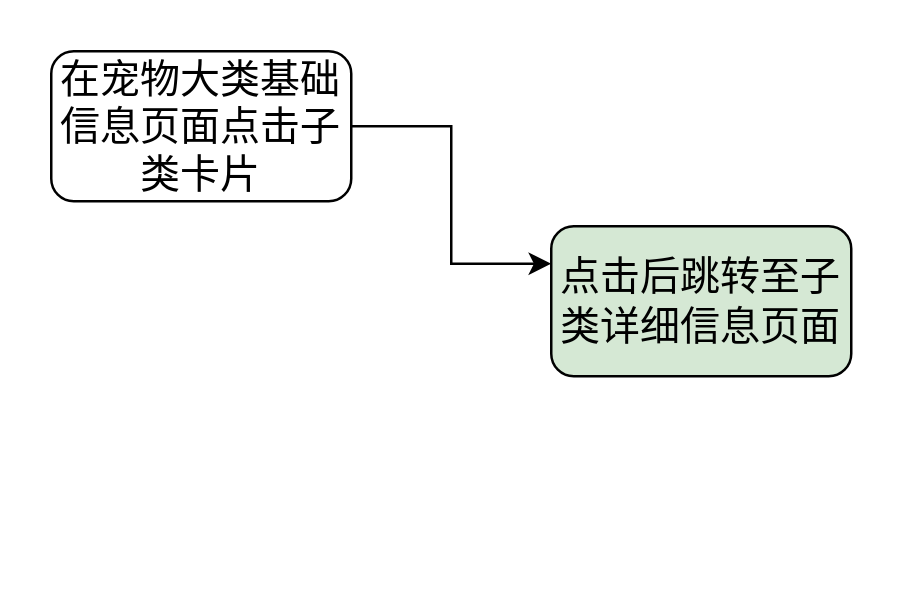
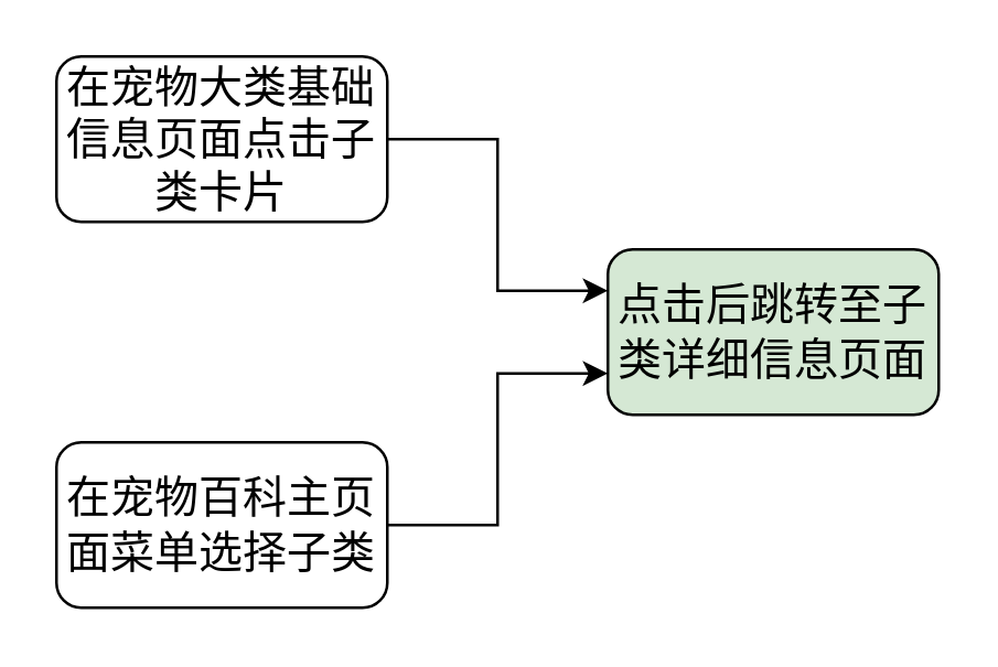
+ <mxCell id="4" style="edgeStyle=orthogonalEdgeStyle;rounded=0;orthogonalLoop=1;jettySize=auto;html=1;exitX=1;exitY=0.5;exitDx=0;exitDy=0;entryX=0;entryY=0.75;entryDx=0;entryDy=0;" edge="1" parent="1" source="5" target="6"><mxGeometry relative="1" as="geometry" /></mxCell>
+ <mxCell id="5" value="&lt;font style=&quot;font-size: 16px;&quot;&gt;在宠物百科主页面菜单选择子类&lt;/font&gt;" style="rounded=1;whiteSpace=wrap;html=1;" vertex="1" parent="1"><mxGeometry x="20" y="160" width="120" height="60" as="geometry" /></mxCell>
